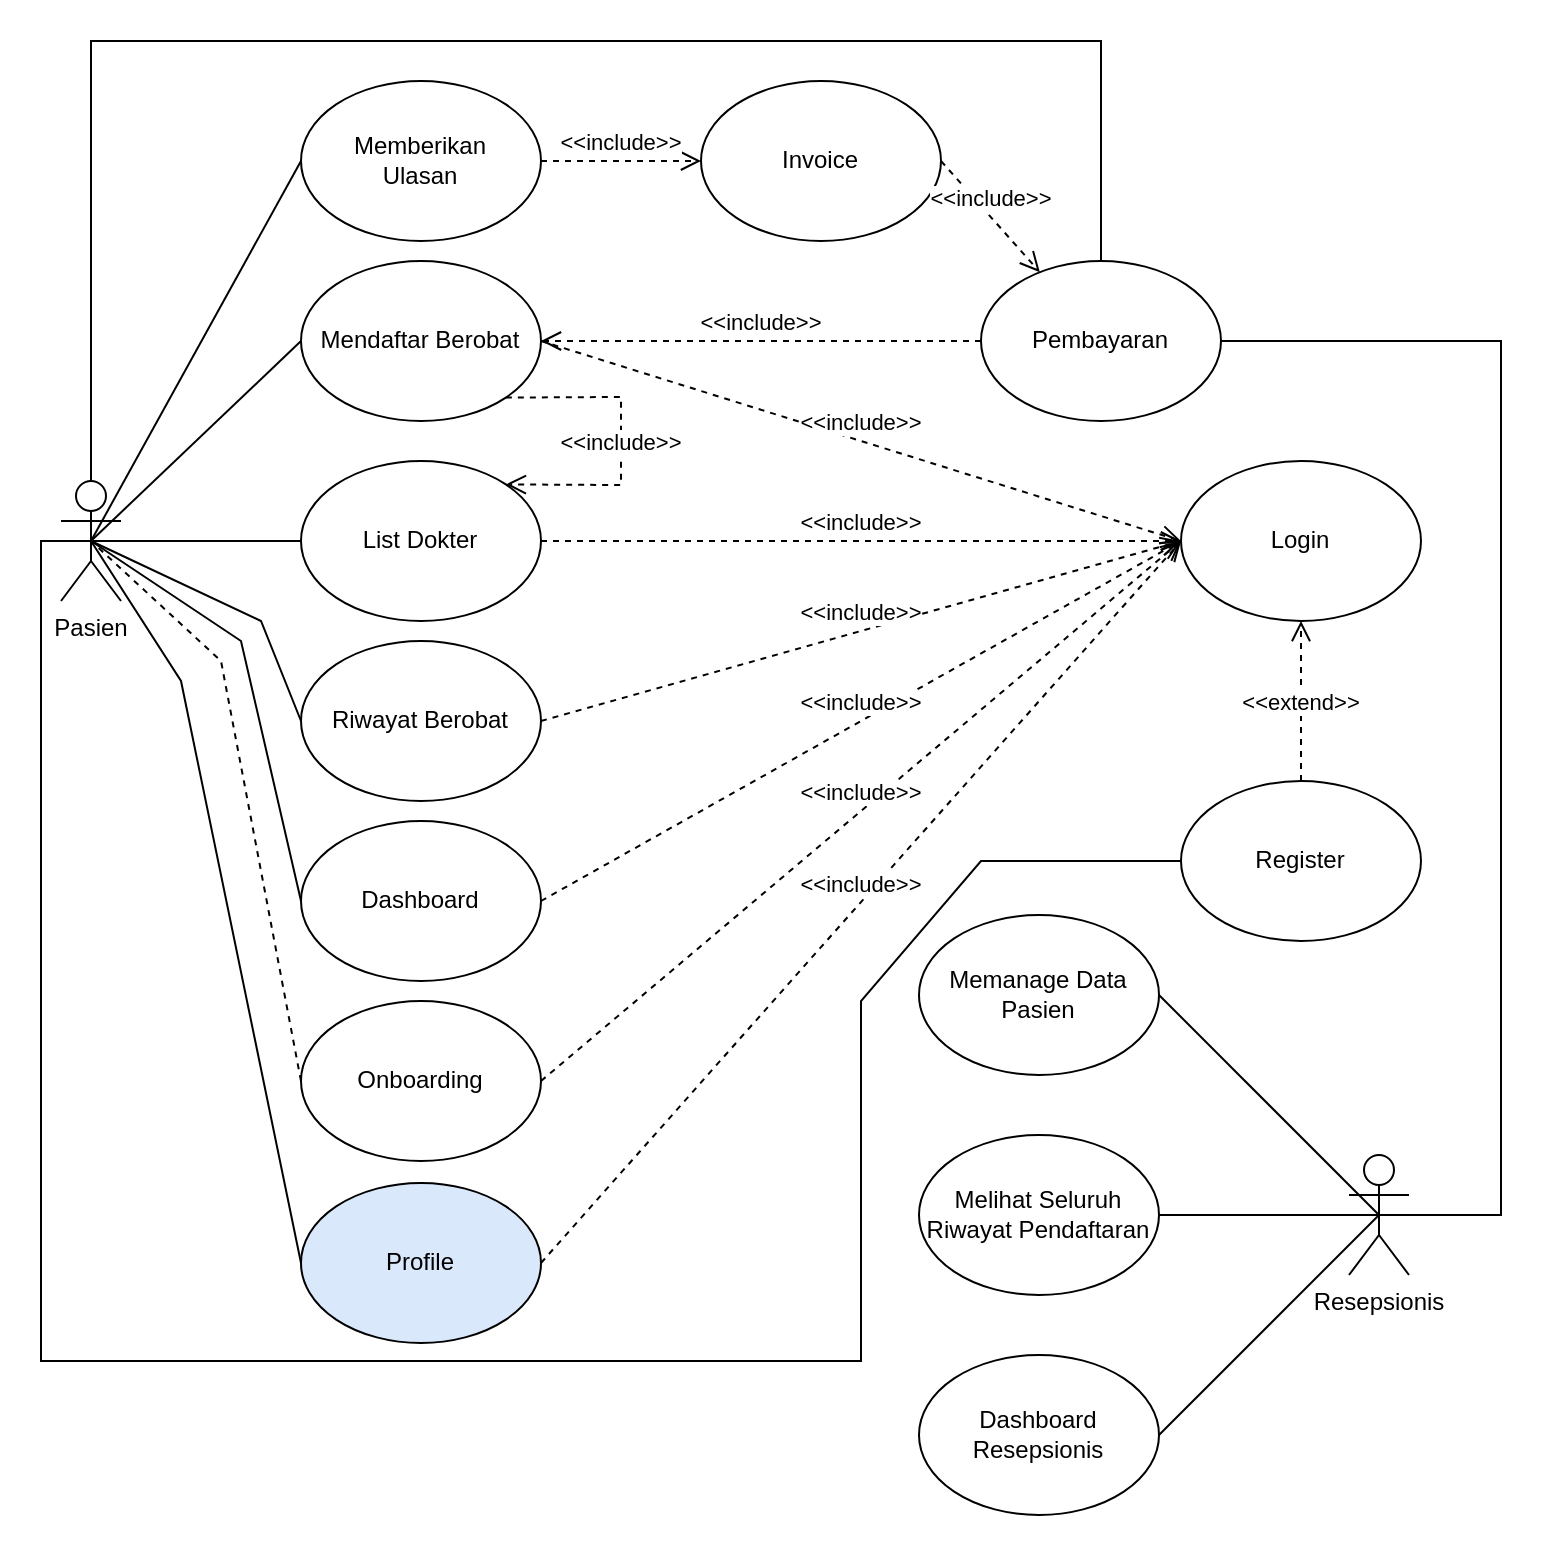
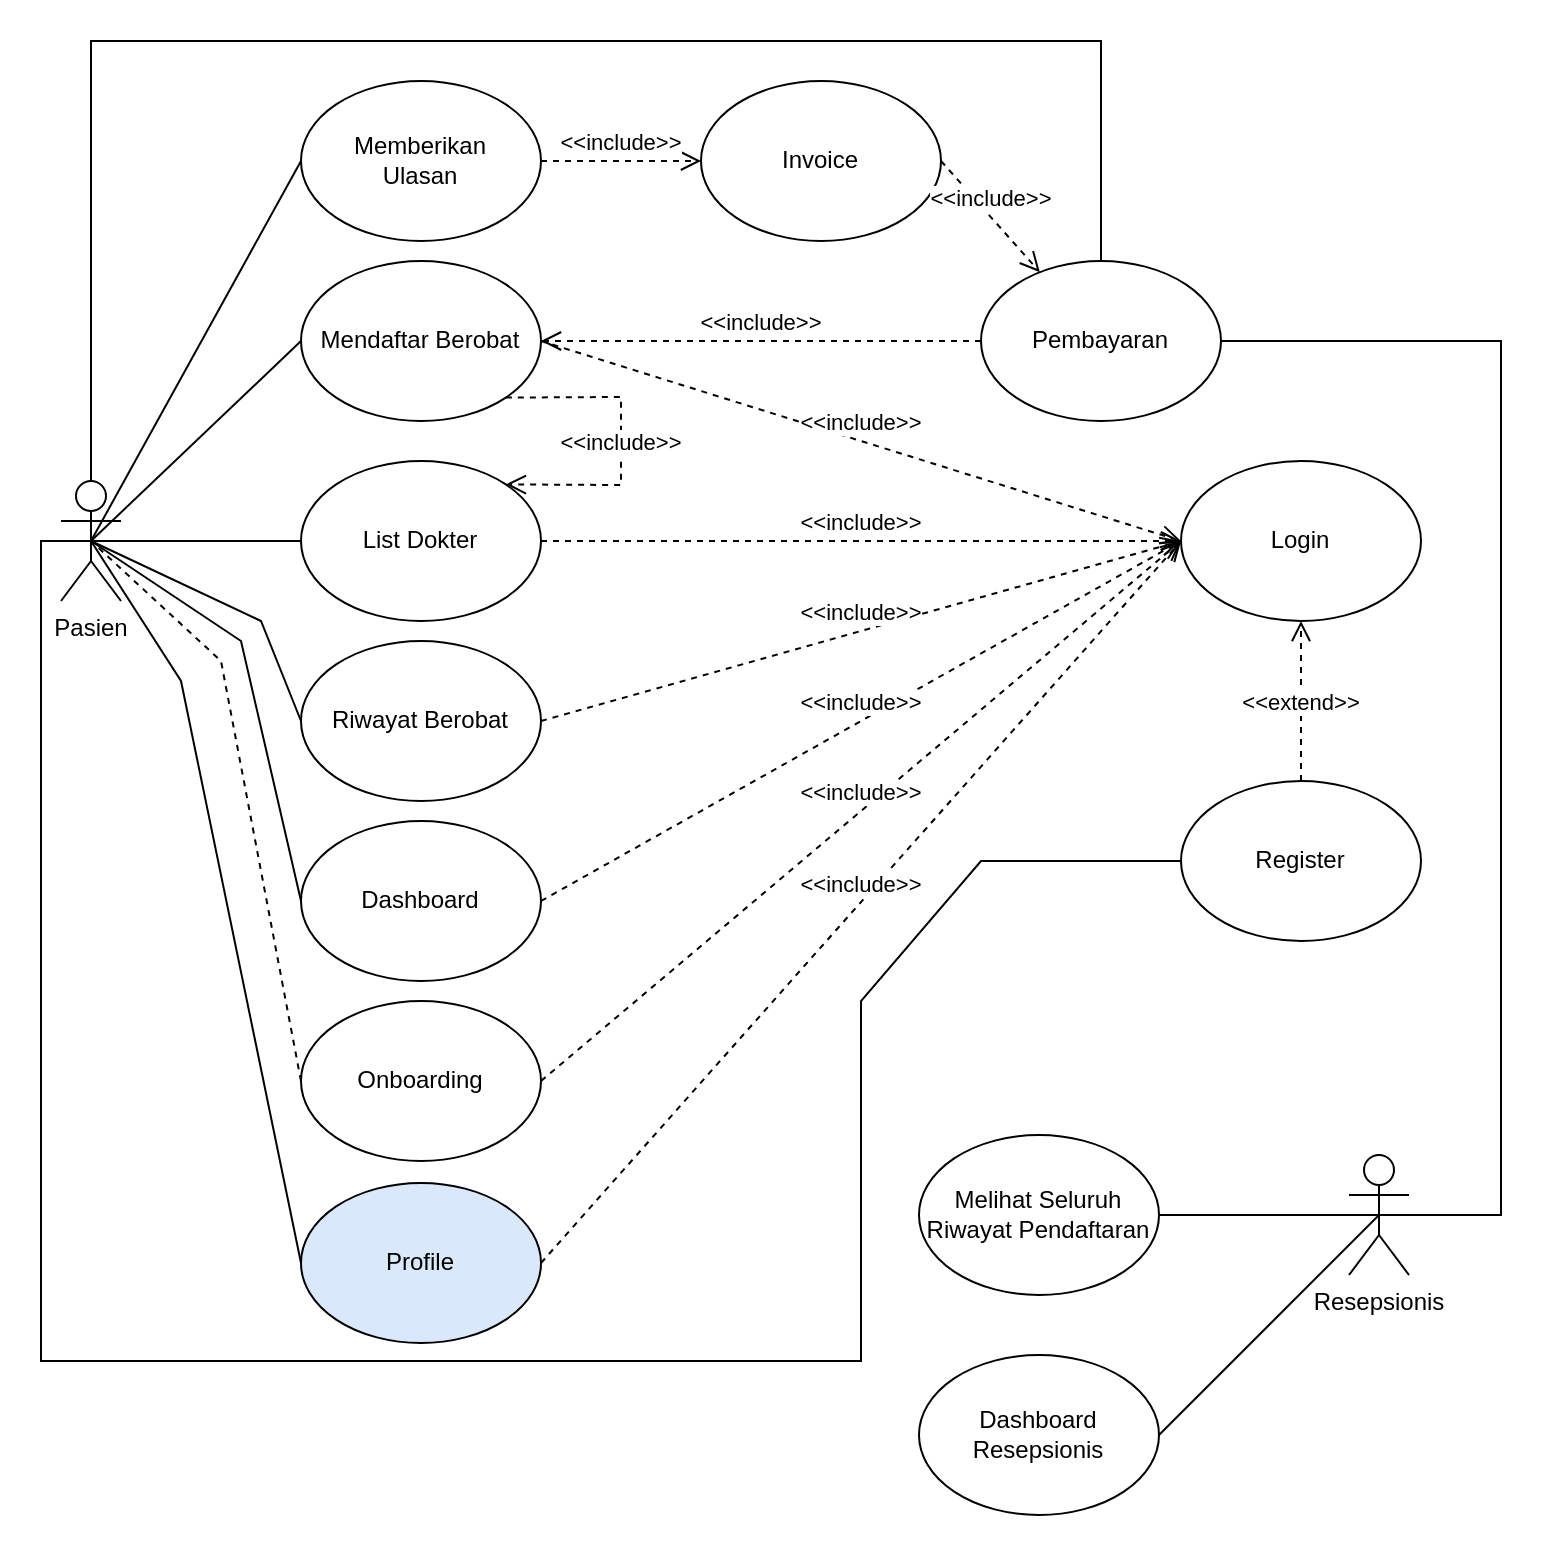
- <mxCell id="14" value="Memanage Data Pasien" style="ellipse;whiteSpace=wrap;html=1;" parent="1" vertex="1"><mxGeometry x="459" y="457" width="120" height="80" as="geometry" /></mxCell>
- <mxCell id="31" value="" style="endArrow=none;html=1;rounded=0;entryX=0.5;entryY=0.5;entryDx=0;entryDy=0;entryPerimeter=0;exitX=1;exitY=0.5;exitDx=0;exitDy=0;" parent="1" source="14" target="13" edge="1"><mxGeometry relative="1" as="geometry"><mxPoint x="745" y="110" as="sourcePoint" /><mxPoint x="905" y="110" as="targetPoint" /></mxGeometry></mxCell>
